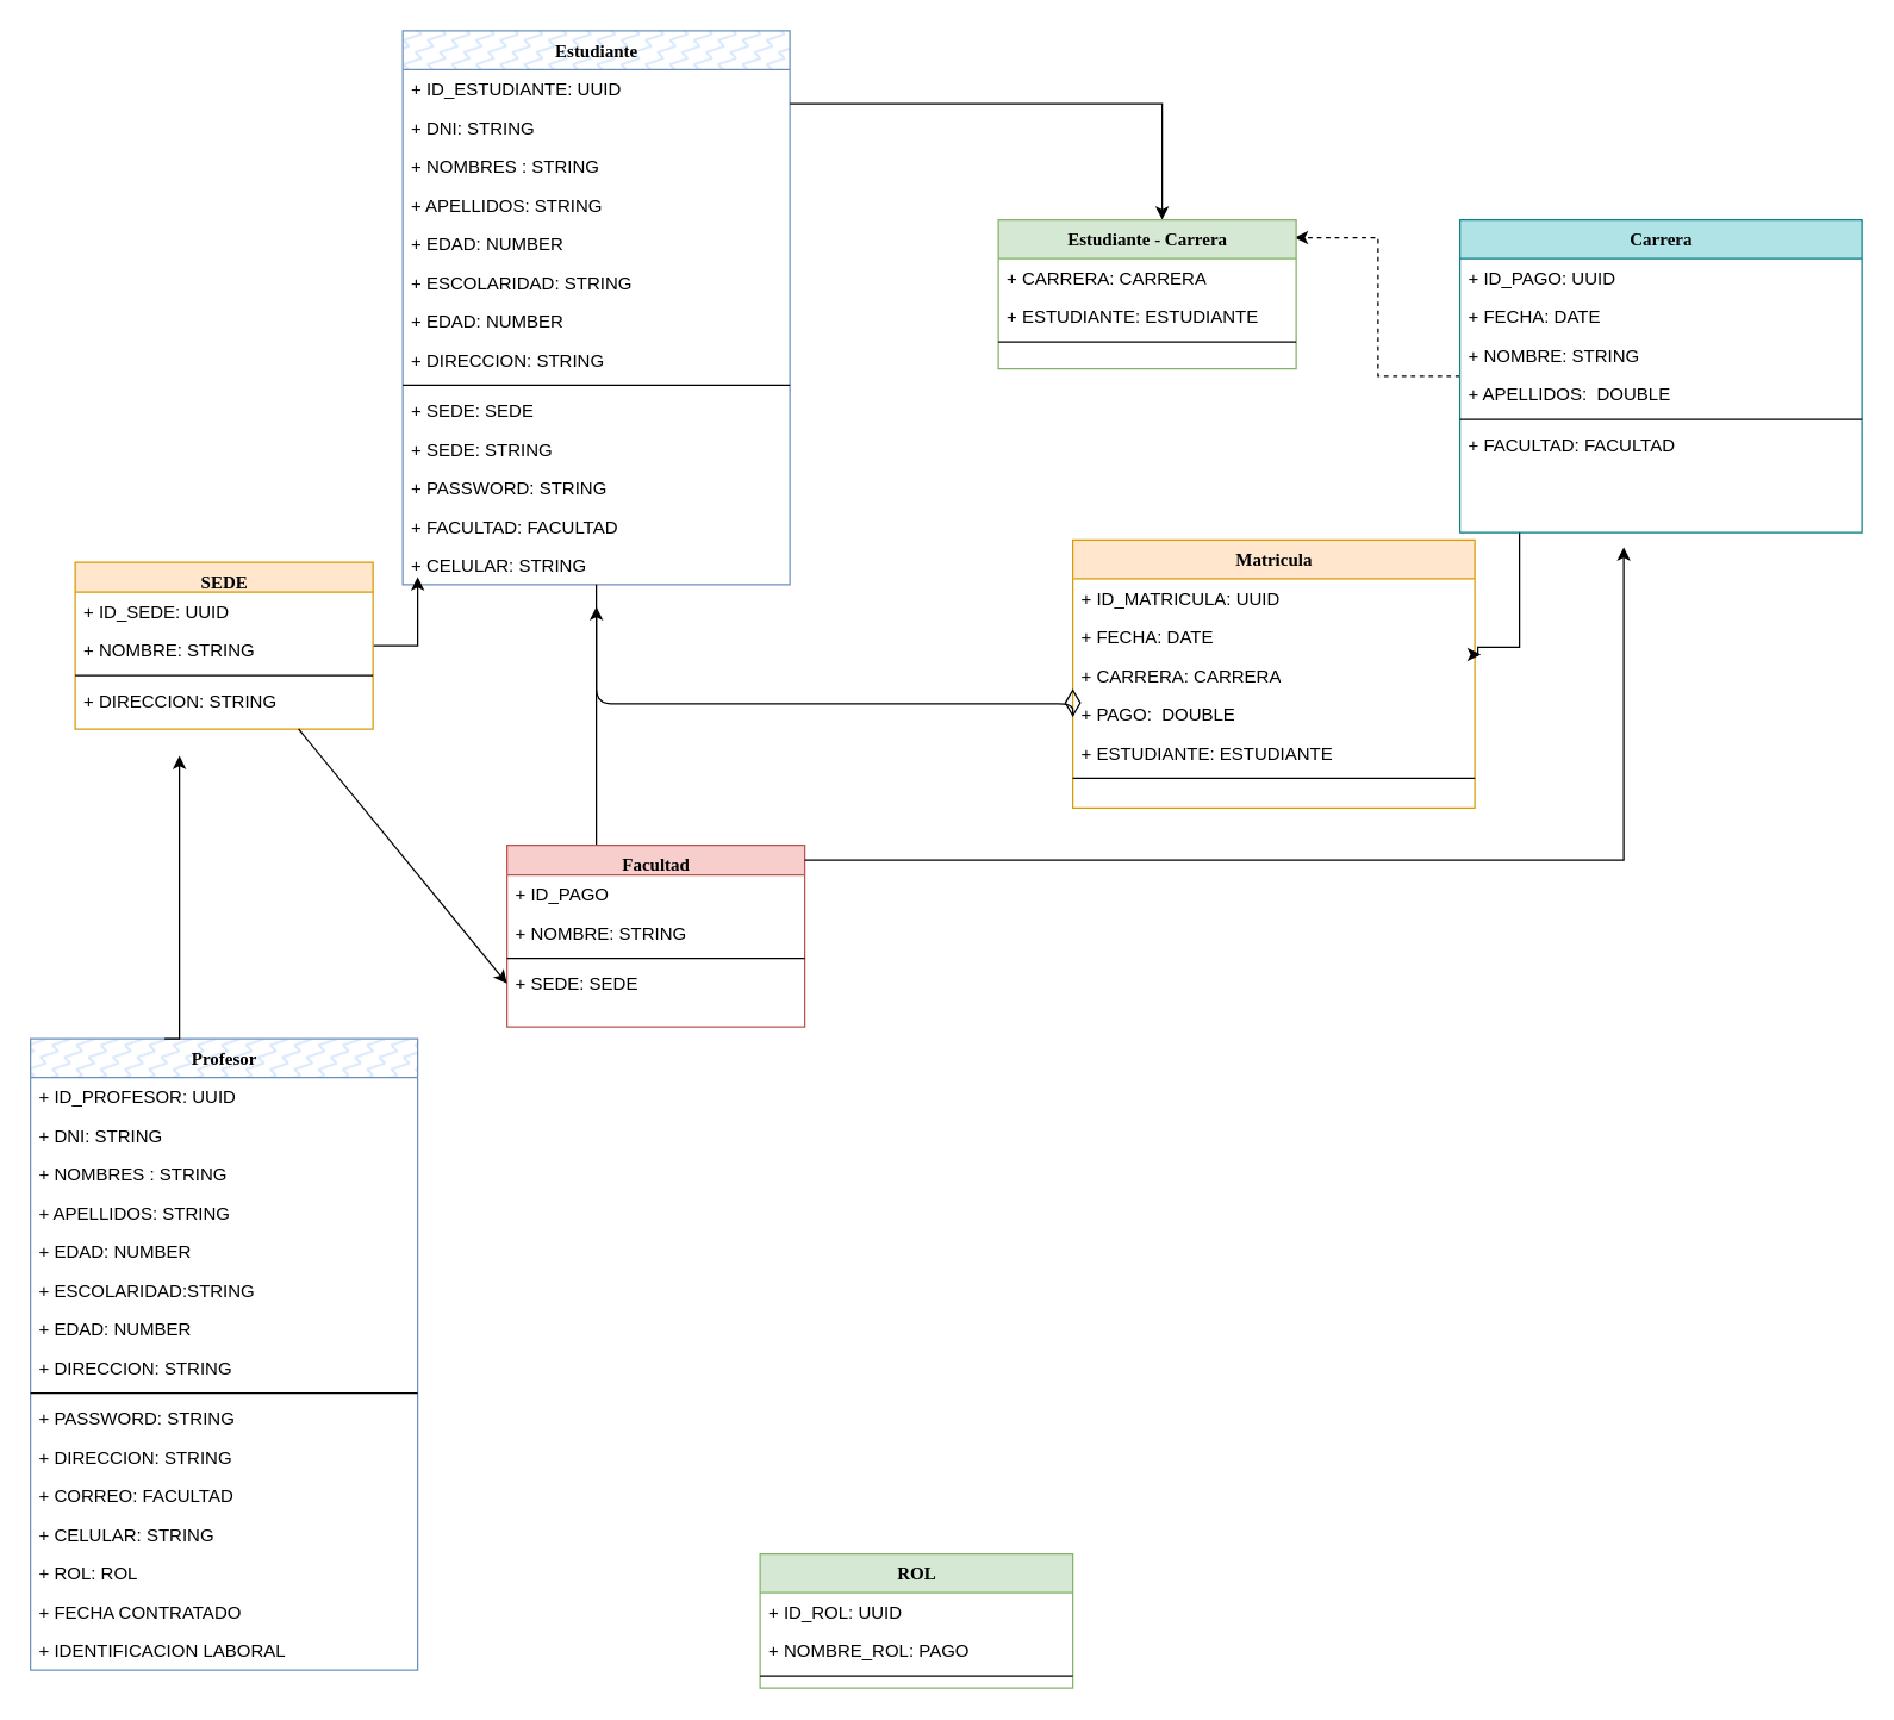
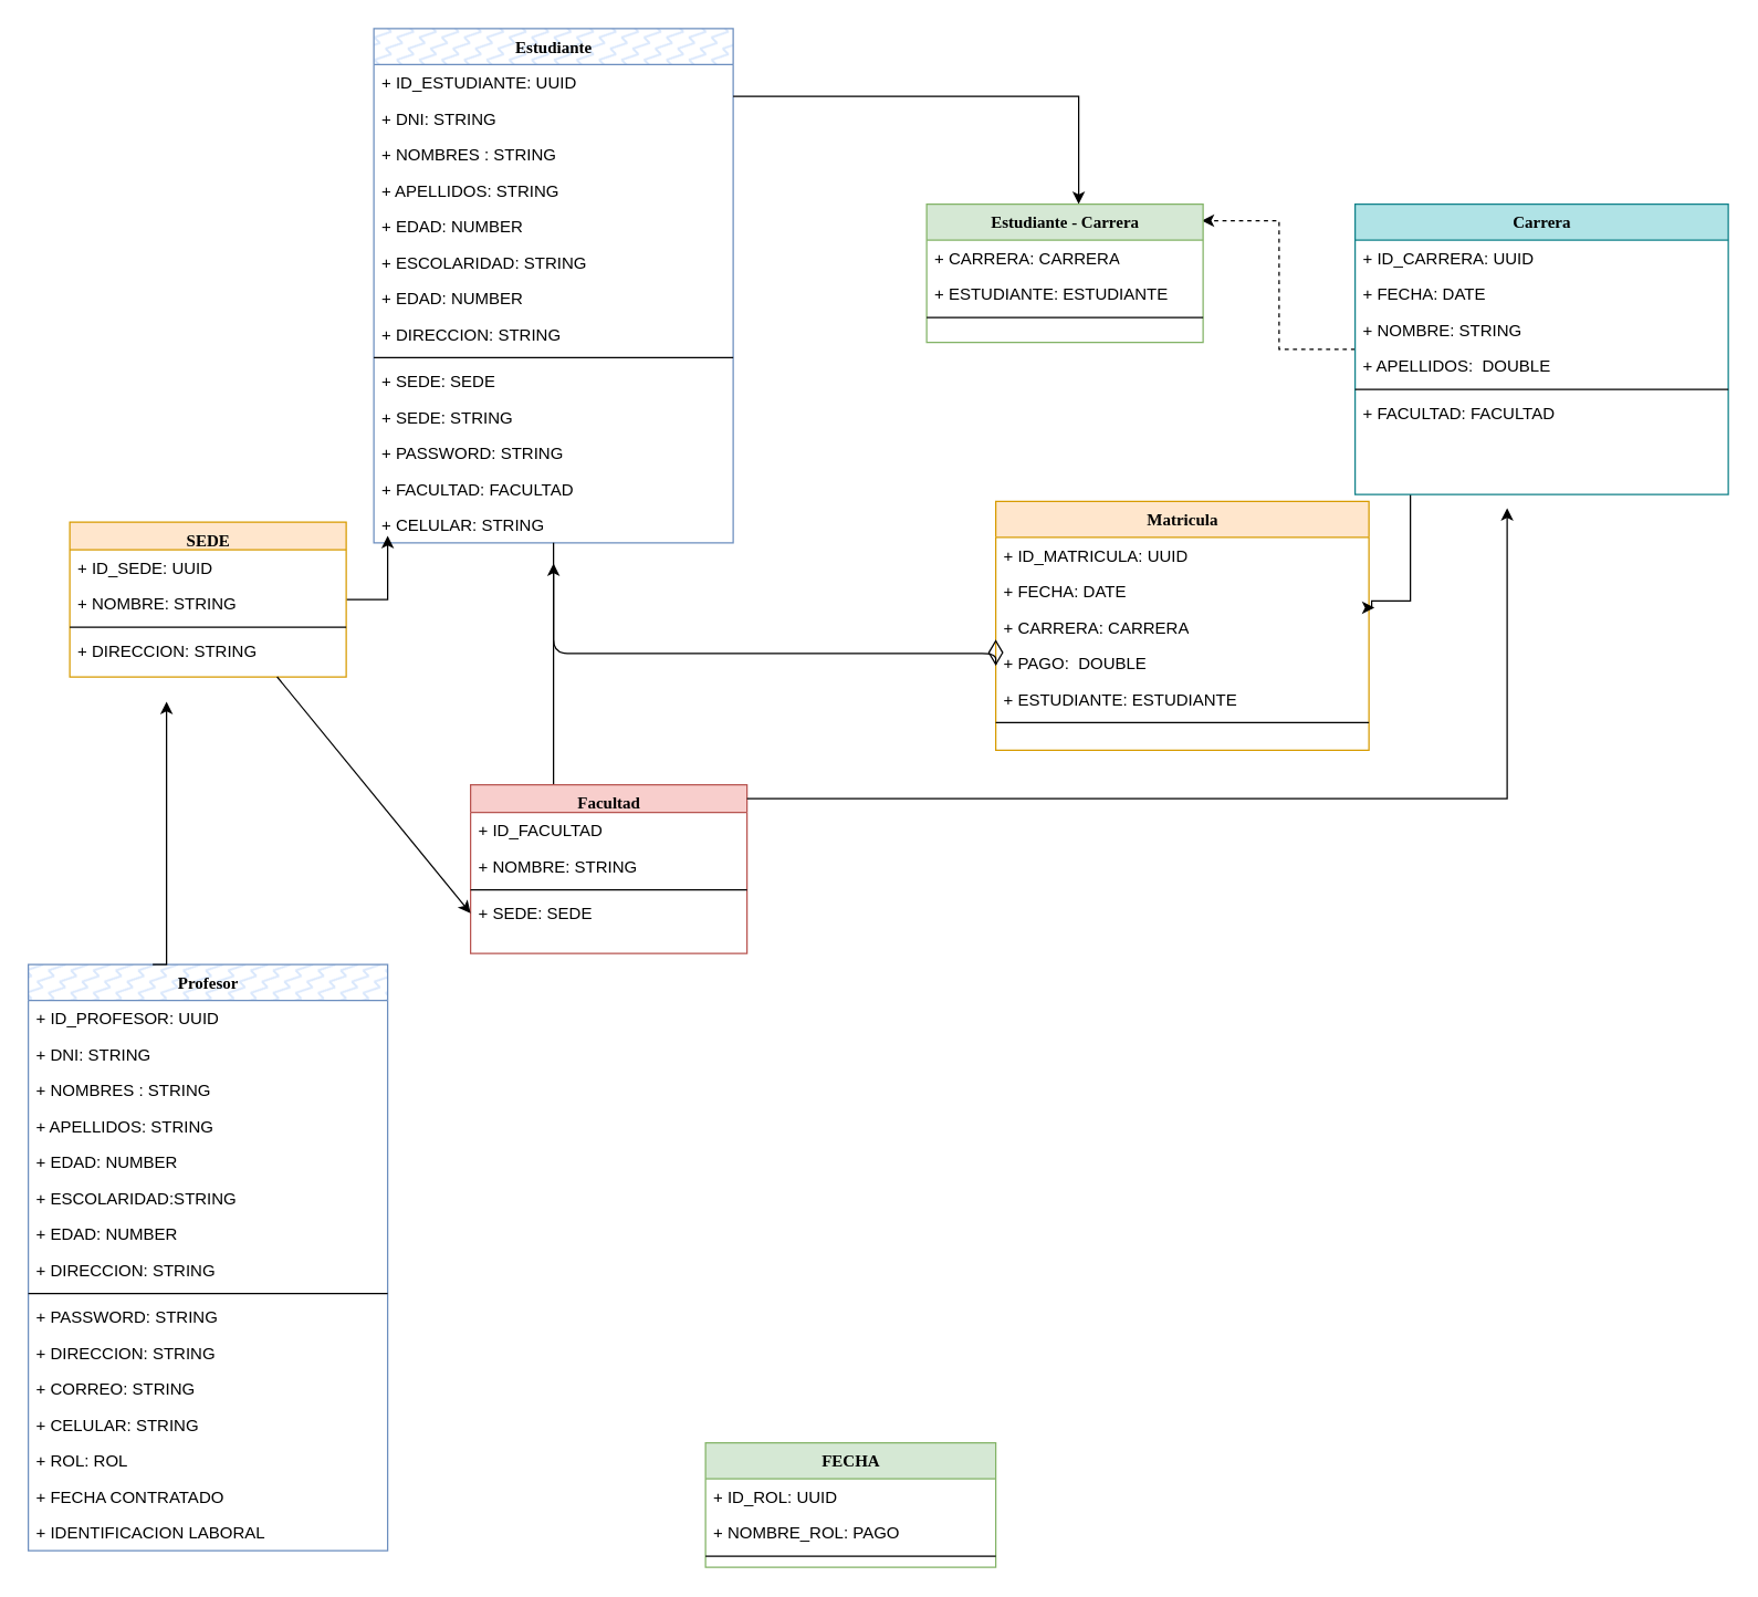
- <mxCell id="28" value="+ ID_PAGO: UUID" style="text;html=1;strokeColor=none;fillColor=none;align=left;verticalAlign=top;spacingLeft=4;spacingRight=4;whiteSpace=wrap;overflow=hidden;rotatable=0;points=[[0,0.5],[1,0.5]];portConstraint=eastwest;" vertex="1" parent="27"><mxGeometry y="26" width="270" height="26" as="geometry" /></mxCell>
+ <mxCell id="28" value="+ ID_CARRERA: UUID" style="text;html=1;strokeColor=none;fillColor=none;align=left;verticalAlign=top;spacingLeft=4;spacingRight=4;whiteSpace=wrap;overflow=hidden;rotatable=0;points=[[0,0.5],[1,0.5]];portConstraint=eastwest;" vertex="1" parent="27"><mxGeometry y="26" width="270" height="26" as="geometry" /></mxCell>
- <mxCell id="65" value="+ ID_PAGO" style="text;html=1;strokeColor=none;fillColor=none;align=left;verticalAlign=top;spacingLeft=4;spacingRight=4;whiteSpace=wrap;overflow=hidden;rotatable=0;points=[[0,0.5],[1,0.5]];portConstraint=eastwest;" vertex="1" parent="64"><mxGeometry y="20" width="200" height="26" as="geometry" /></mxCell>
+ <mxCell id="65" value="+ ID_FACULTAD" style="text;html=1;strokeColor=none;fillColor=none;align=left;verticalAlign=top;spacingLeft=4;spacingRight=4;whiteSpace=wrap;overflow=hidden;rotatable=0;points=[[0,0.5],[1,0.5]];portConstraint=eastwest;" vertex="1" parent="64"><mxGeometry y="20" width="200" height="26" as="geometry" /></mxCell>
- <mxCell id="57" value="+ CORREO: FACULTAD" style="text;html=1;strokeColor=none;fillColor=none;align=left;verticalAlign=top;spacingLeft=4;spacingRight=4;whiteSpace=wrap;overflow=hidden;rotatable=0;points=[[0,0.5],[1,0.5]];portConstraint=eastwest;" vertex="1" parent="45"><mxGeometry y="294" width="260" height="26" as="geometry" /></mxCell>
+ <mxCell id="57" value="+ CORREO: STRING" style="text;html=1;strokeColor=none;fillColor=none;align=left;verticalAlign=top;spacingLeft=4;spacingRight=4;whiteSpace=wrap;overflow=hidden;rotatable=0;points=[[0,0.5],[1,0.5]];portConstraint=eastwest;" vertex="1" parent="45"><mxGeometry y="294" width="260" height="26" as="geometry" /></mxCell>
- <mxCell id="71" value="ROL" style="swimlane;html=1;fontStyle=1;align=center;verticalAlign=top;childLayout=stackLayout;horizontal=1;startSize=26;horizontalStack=0;resizeParent=1;resizeLast=0;collapsible=1;marginBottom=0;swimlaneFillColor=#ffffff;rounded=0;shadow=0;comic=0;labelBackgroundColor=none;strokeWidth=1;fillColor=#d5e8d4;fontFamily=Verdana;fontSize=12;strokeColor=#82b366;fillStyle=auto;" vertex="1" parent="1"><mxGeometry x="510" y="1043" width="210" height="90" as="geometry" /></mxCell>
+ <mxCell id="71" value="FECHA" style="swimlane;html=1;fontStyle=1;align=center;verticalAlign=top;childLayout=stackLayout;horizontal=1;startSize=26;horizontalStack=0;resizeParent=1;resizeLast=0;collapsible=1;marginBottom=0;swimlaneFillColor=#ffffff;rounded=0;shadow=0;comic=0;labelBackgroundColor=none;strokeWidth=1;fillColor=#d5e8d4;fontFamily=Verdana;fontSize=12;strokeColor=#82b366;fillStyle=auto;" vertex="1" parent="1"><mxGeometry x="510" y="1043" width="210" height="90" as="geometry" /></mxCell>
